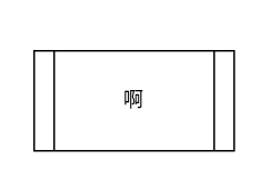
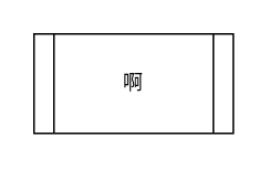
- <mxCell id="2" value="啊" style="shape=process;whiteSpace=wrap;html=1;backgroundOutline=1;" parent="1" vertex="1"><mxGeometry x="20" y="30" width="120" height="60" as="geometry" /></mxCell>
+ <mxCell id="2" value="啊" style="shape=process;whiteSpace=wrap;html=1;backgroundOutline=1;" parent="1" vertex="1"><mxGeometry x="20" y="20" width="120" height="60" as="geometry" /></mxCell>
